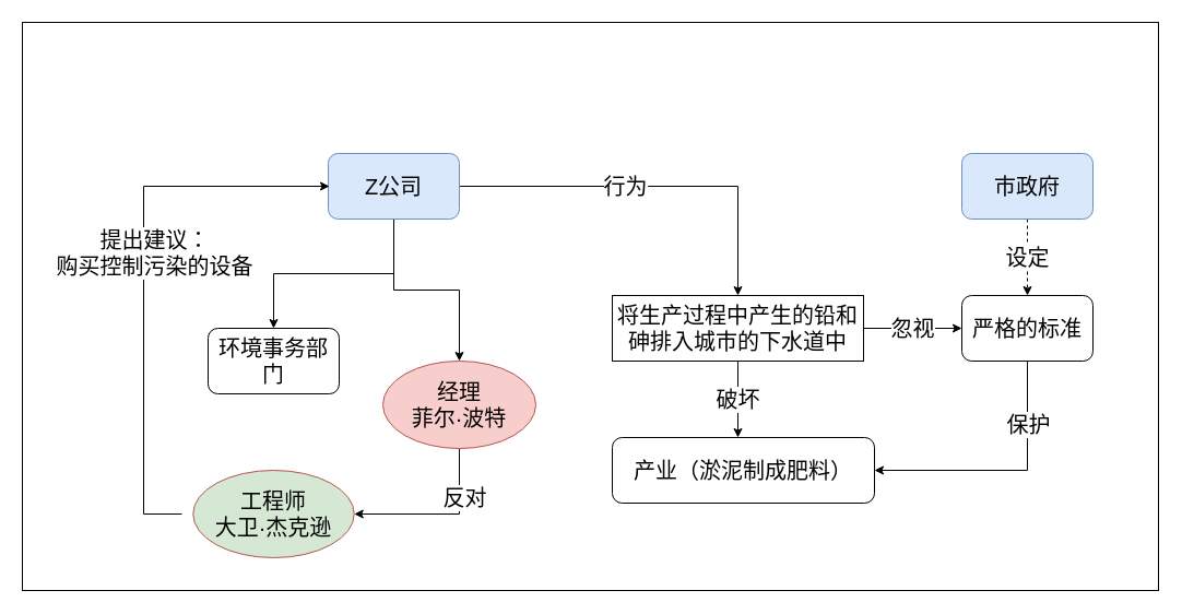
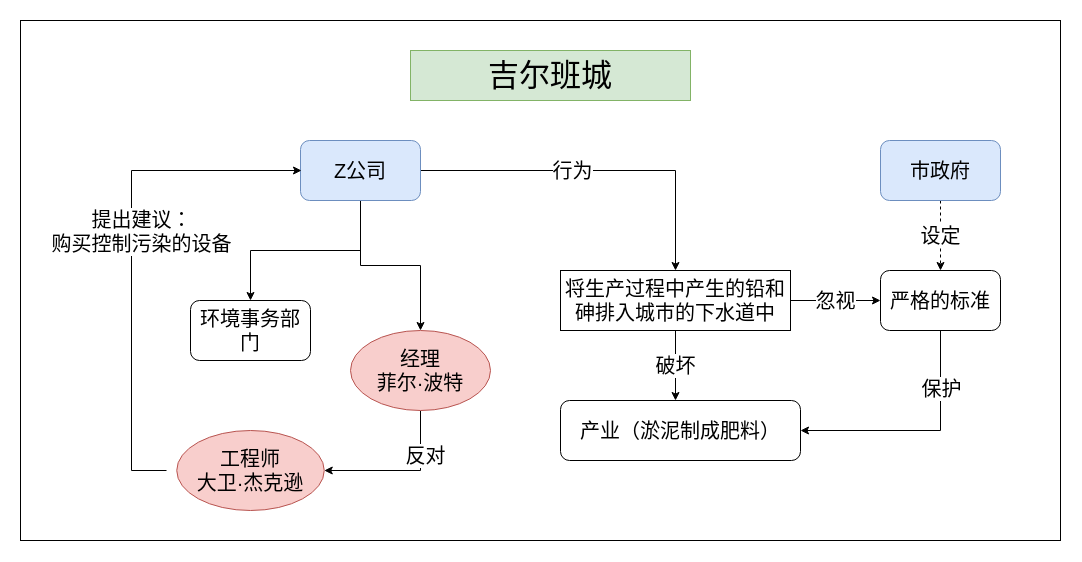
+ <mxCell id="17" value="&lt;font style=&quot;font-size: 31px&quot;&gt;吉尔班城&lt;/font&gt;" style="text;html=1;strokeColor=#82b366;fillColor=#d5e8d4;align=center;verticalAlign=middle;whiteSpace=wrap;rounded=0;fontSize=20;" vertex="1" parent="1"><mxGeometry x="410" y="50" width="280" height="50" as="geometry" /></mxCell>
- <mxCell id="13" value="&lt;font style=&quot;font-size: 20px&quot;&gt;工程师&lt;br&gt;大卫·杰克逊&lt;/font&gt;" style="ellipse;whiteSpace=wrap;html=1;rounded=1;fillColor=#d5e8d4;strokeColor=#b85450;" vertex="1" parent="1"><mxGeometry x="176.25" y="430" width="147.5" height="80" as="geometry" /></mxCell>
+ <mxCell id="13" value="&lt;font style=&quot;font-size: 20px&quot;&gt;工程师&lt;br&gt;大卫·杰克逊&lt;/font&gt;" style="ellipse;whiteSpace=wrap;html=1;rounded=1;fillColor=#f8cecc;strokeColor=#b85450;" vertex="1" parent="1"><mxGeometry x="176.25" y="430" width="147.5" height="80" as="geometry" /></mxCell>
